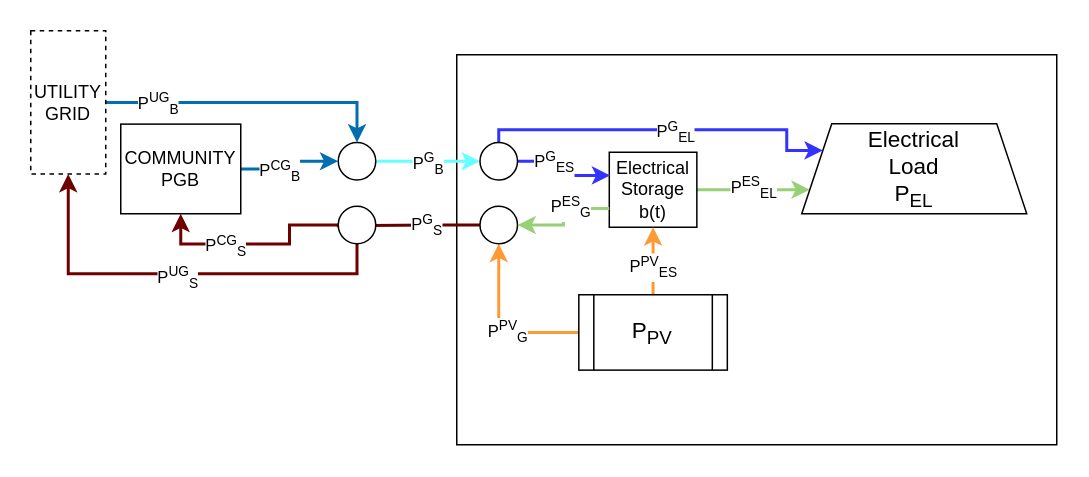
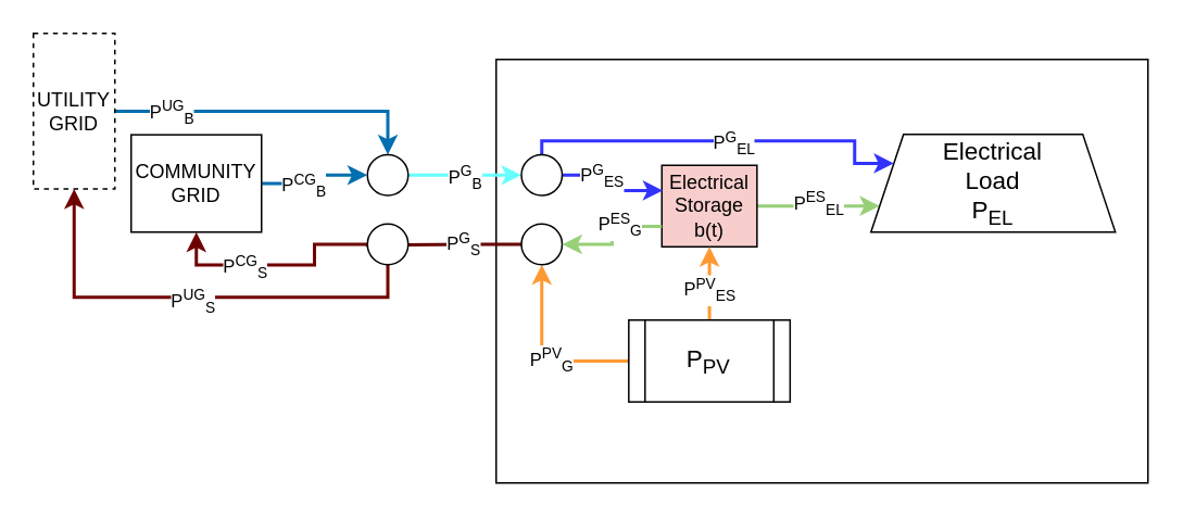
- <mxCell id="35" value="COMMUNITY&lt;br&gt;PGB" style="rounded=0;whiteSpace=wrap;html=1;fontSize=12;" vertex="1" parent="1"><mxGeometry x="80" y="82.25" width="80" height="59.75" as="geometry" /></mxCell>
+ <mxCell id="35" value="COMMUNITY&lt;br&gt;GRID" style="rounded=0;whiteSpace=wrap;html=1;fontSize=12;" vertex="1" parent="1"><mxGeometry x="80" y="82.25" width="80" height="59.75" as="geometry" /></mxCell>
- <mxCell id="10" value="Electrical Storage&lt;br&gt;b(t)" style="rounded=0;whiteSpace=wrap;html=1;" vertex="1" parent="1"><mxGeometry x="405.69" y="101" width="58.38" height="50" as="geometry" /></mxCell>
+ <mxCell id="10" value="Electrical Storage&lt;br&gt;b(t)" style="rounded=0;whiteSpace=wrap;html=1;fillColor=#f8cecc;" vertex="1" parent="1"><mxGeometry x="405.69" y="101" width="58.38" height="50" as="geometry" /></mxCell>
